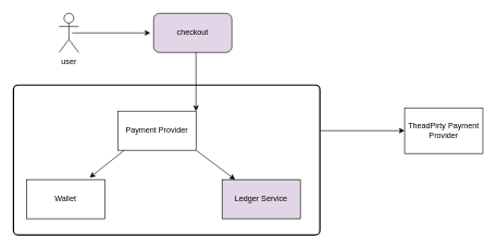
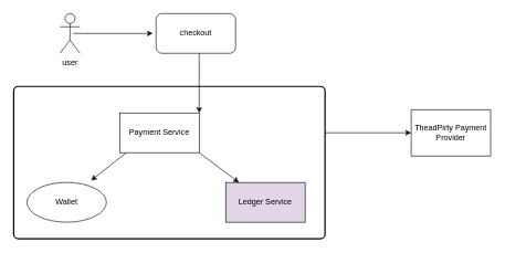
- <mxCell id="4" value="checkout" style="rounded=1;whiteSpace=wrap;html=1;fillColor=#e1d5e7;" vertex="1" parent="1"><mxGeometry x="235" y="20" width="120" height="60" as="geometry" /></mxCell>
+ <mxCell id="4" value="checkout" style="rounded=1;whiteSpace=wrap;html=1;" vertex="1" parent="1"><mxGeometry x="235" y="20" width="120" height="60" as="geometry" /></mxCell>
- <mxCell id="6" value="Payment Provider" style="rounded=0;whiteSpace=wrap;html=1;" vertex="1" parent="1"><mxGeometry x="180" y="170" width="120" height="60" as="geometry" /></mxCell>
+ <mxCell id="6" value="Payment Service" style="rounded=0;whiteSpace=wrap;html=1;" vertex="1" parent="1"><mxGeometry x="180" y="170" width="120" height="60" as="geometry" /></mxCell>
- <mxCell id="7" value="Wallet" style="rounded=0;whiteSpace=wrap;html=1;" vertex="1" parent="1"><mxGeometry x="40" y="275" width="120" height="60" as="geometry" /></mxCell>
+ <mxCell id="7" value="Wallet" style="ellipse;whiteSpace=wrap;html=1;" vertex="1" parent="1"><mxGeometry x="40" y="275" width="120" height="60" as="geometry" /></mxCell>
